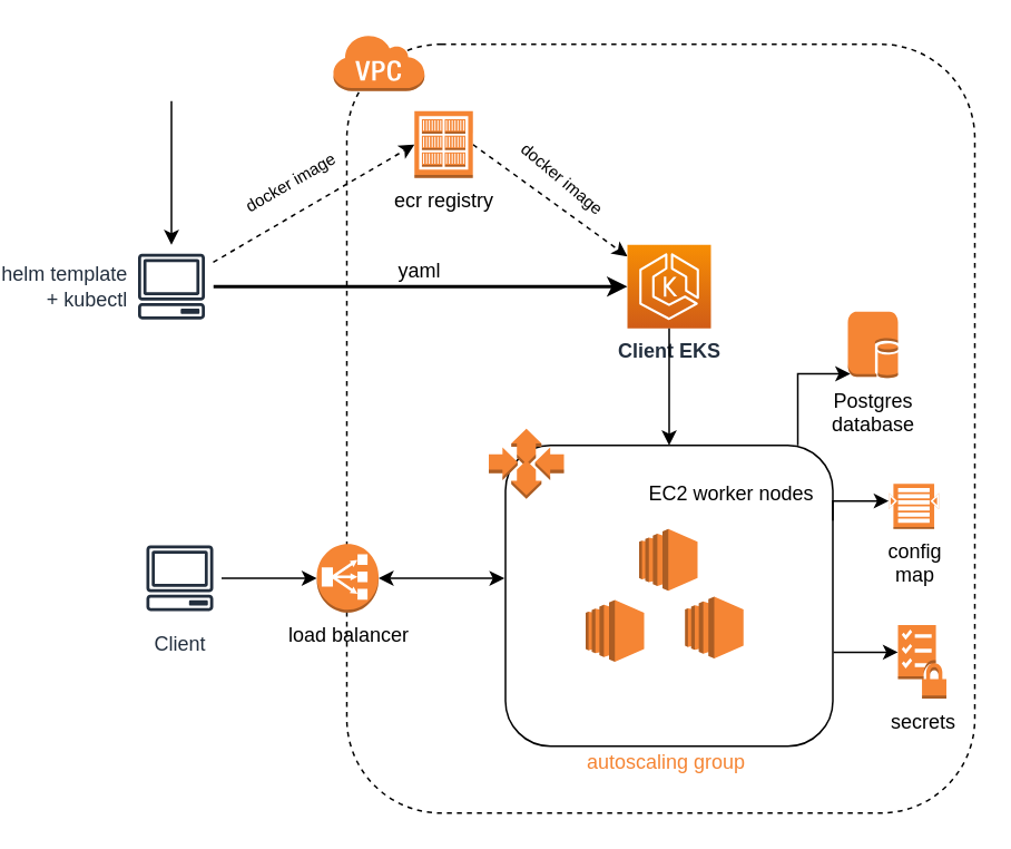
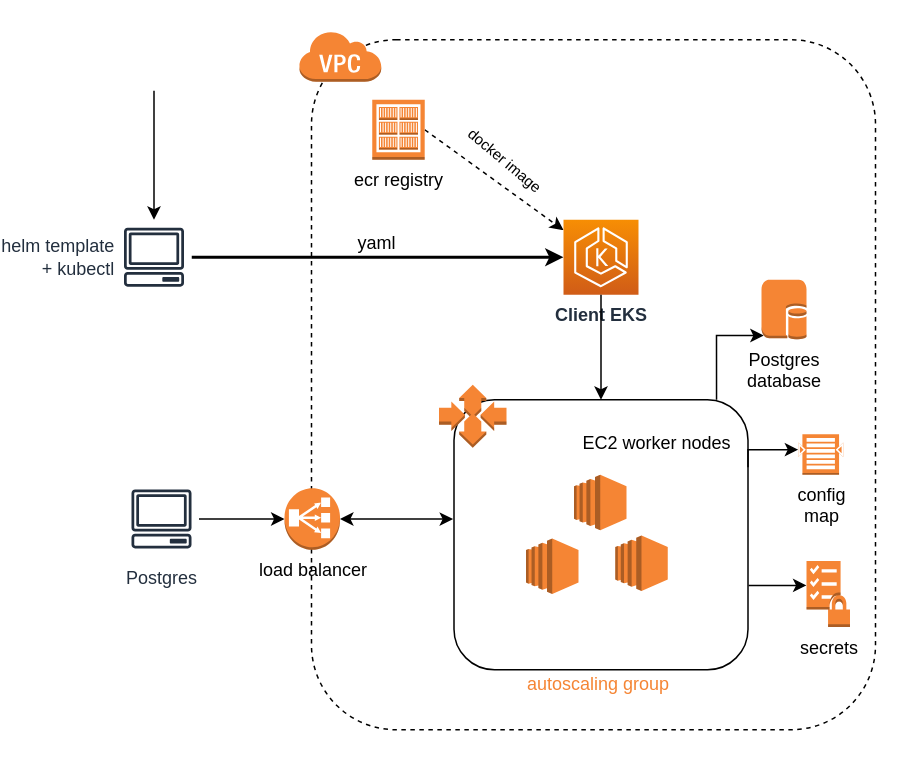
- <mxCell id="7" style="edgeStyle=none;orthogonalLoop=1;jettySize=auto;html=1;entryX=0;entryY=0.5;entryDx=0;entryDy=0;entryPerimeter=0;rounded=1;strokeWidth=1;dashed=1;" parent="1" source="5" target="11" edge="1"><mxGeometry relative="1" as="geometry"><mxPoint x="50" y="186" as="sourcePoint" /><Array as="points" /></mxGeometry></mxCell>
- <mxCell id="8" value="docker image&lt;br style=&quot;font-size: 10px;&quot;&gt;" style="text;html=1;resizable=0;points=[];align=center;verticalAlign=bottom;labelBackgroundColor=#ffffff;labelPosition=center;verticalLabelPosition=top;rotation=-30;fontSize=10;" parent="7" vertex="1" connectable="0"><mxGeometry x="0.176" y="-1" relative="1" as="geometry"><mxPoint x="-21.5" as="offset" /></mxGeometry></mxCell>
- <mxCell id="23" value="Client" style="outlineConnect=0;fontColor=#232F3E;gradientColor=none;strokeColor=#232F3E;fillColor=#ffffff;dashed=0;verticalLabelPosition=bottom;verticalAlign=top;align=center;html=1;fontSize=12;fontStyle=0;aspect=fixed;shape=mxgraph.aws4.resourceIcon;resIcon=mxgraph.aws4.client;" parent="1" vertex="1"><mxGeometry x="25" y="320.5" width="50" height="50" as="geometry" /></mxCell>
+ <mxCell id="23" value="Postgres" style="outlineConnect=0;fontColor=#232F3E;gradientColor=none;strokeColor=#232F3E;fillColor=#ffffff;dashed=0;verticalLabelPosition=bottom;verticalAlign=top;align=center;html=1;fontSize=12;fontStyle=0;aspect=fixed;shape=mxgraph.aws4.resourceIcon;resIcon=mxgraph.aws4.client;" parent="1" vertex="1"><mxGeometry x="25" y="320.5" width="50" height="50" as="geometry" /></mxCell>
